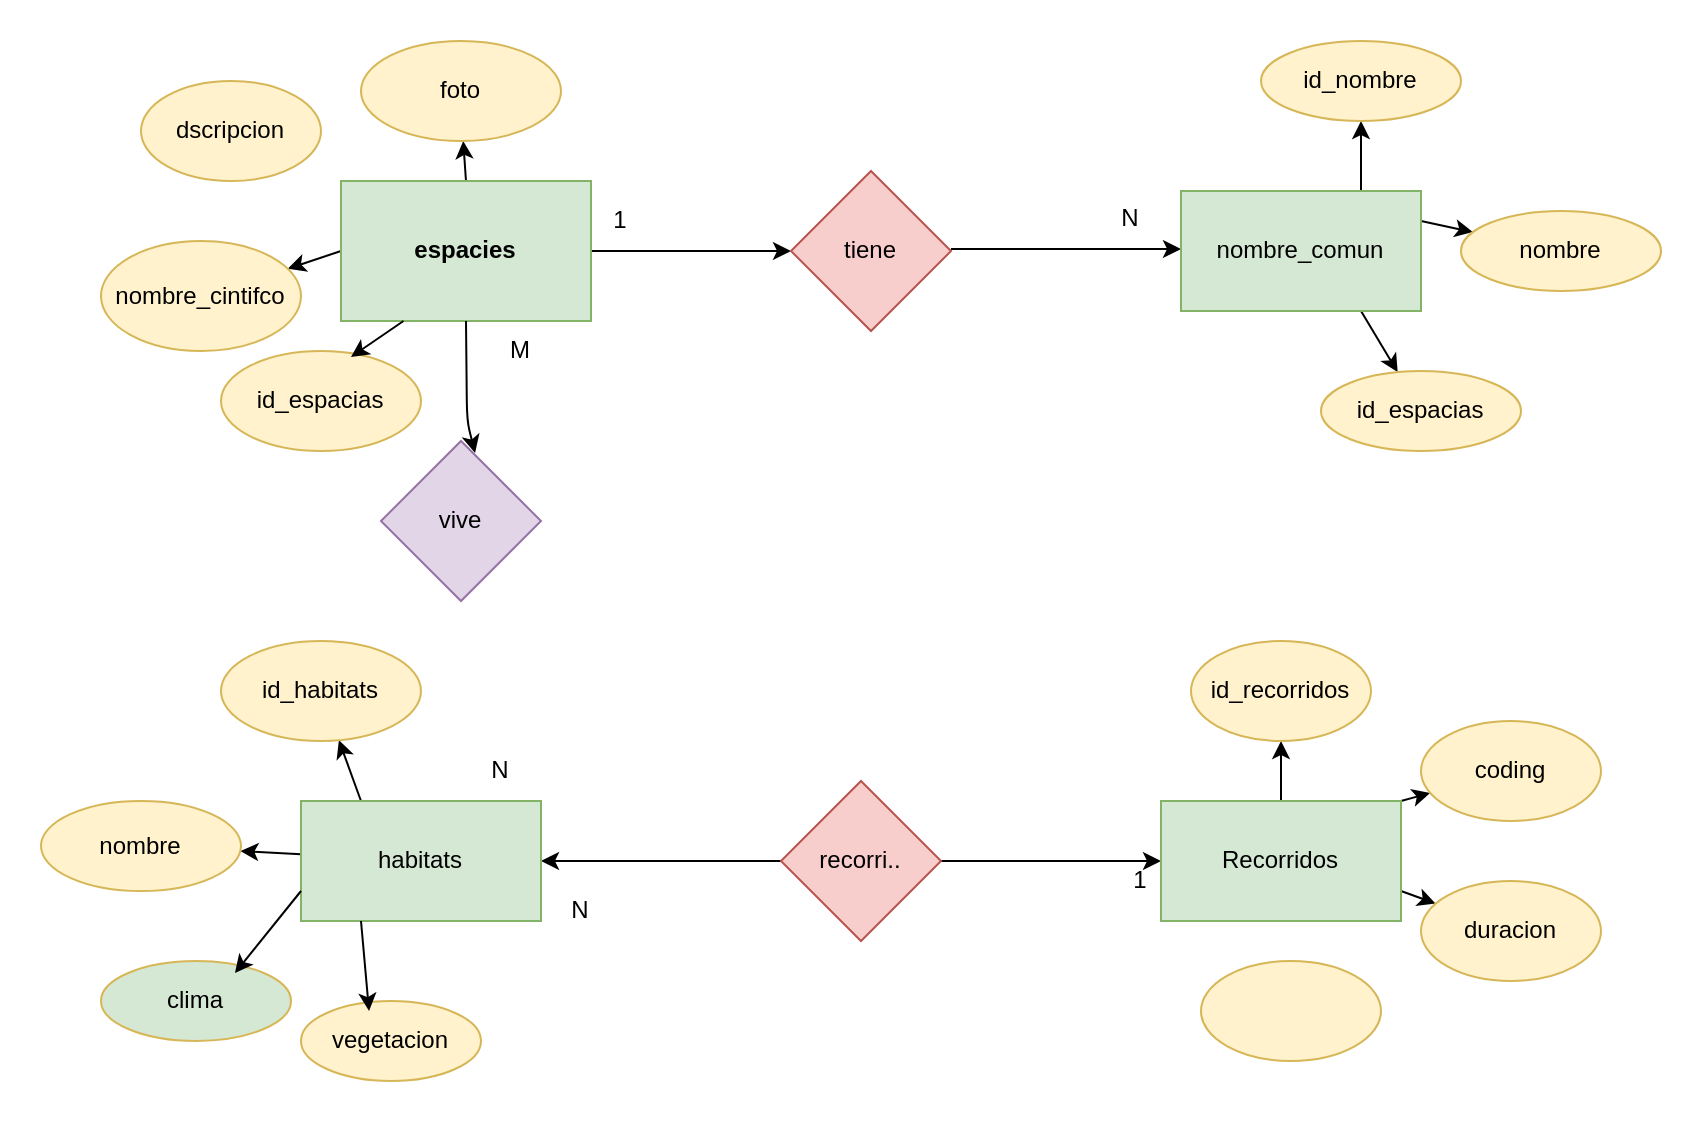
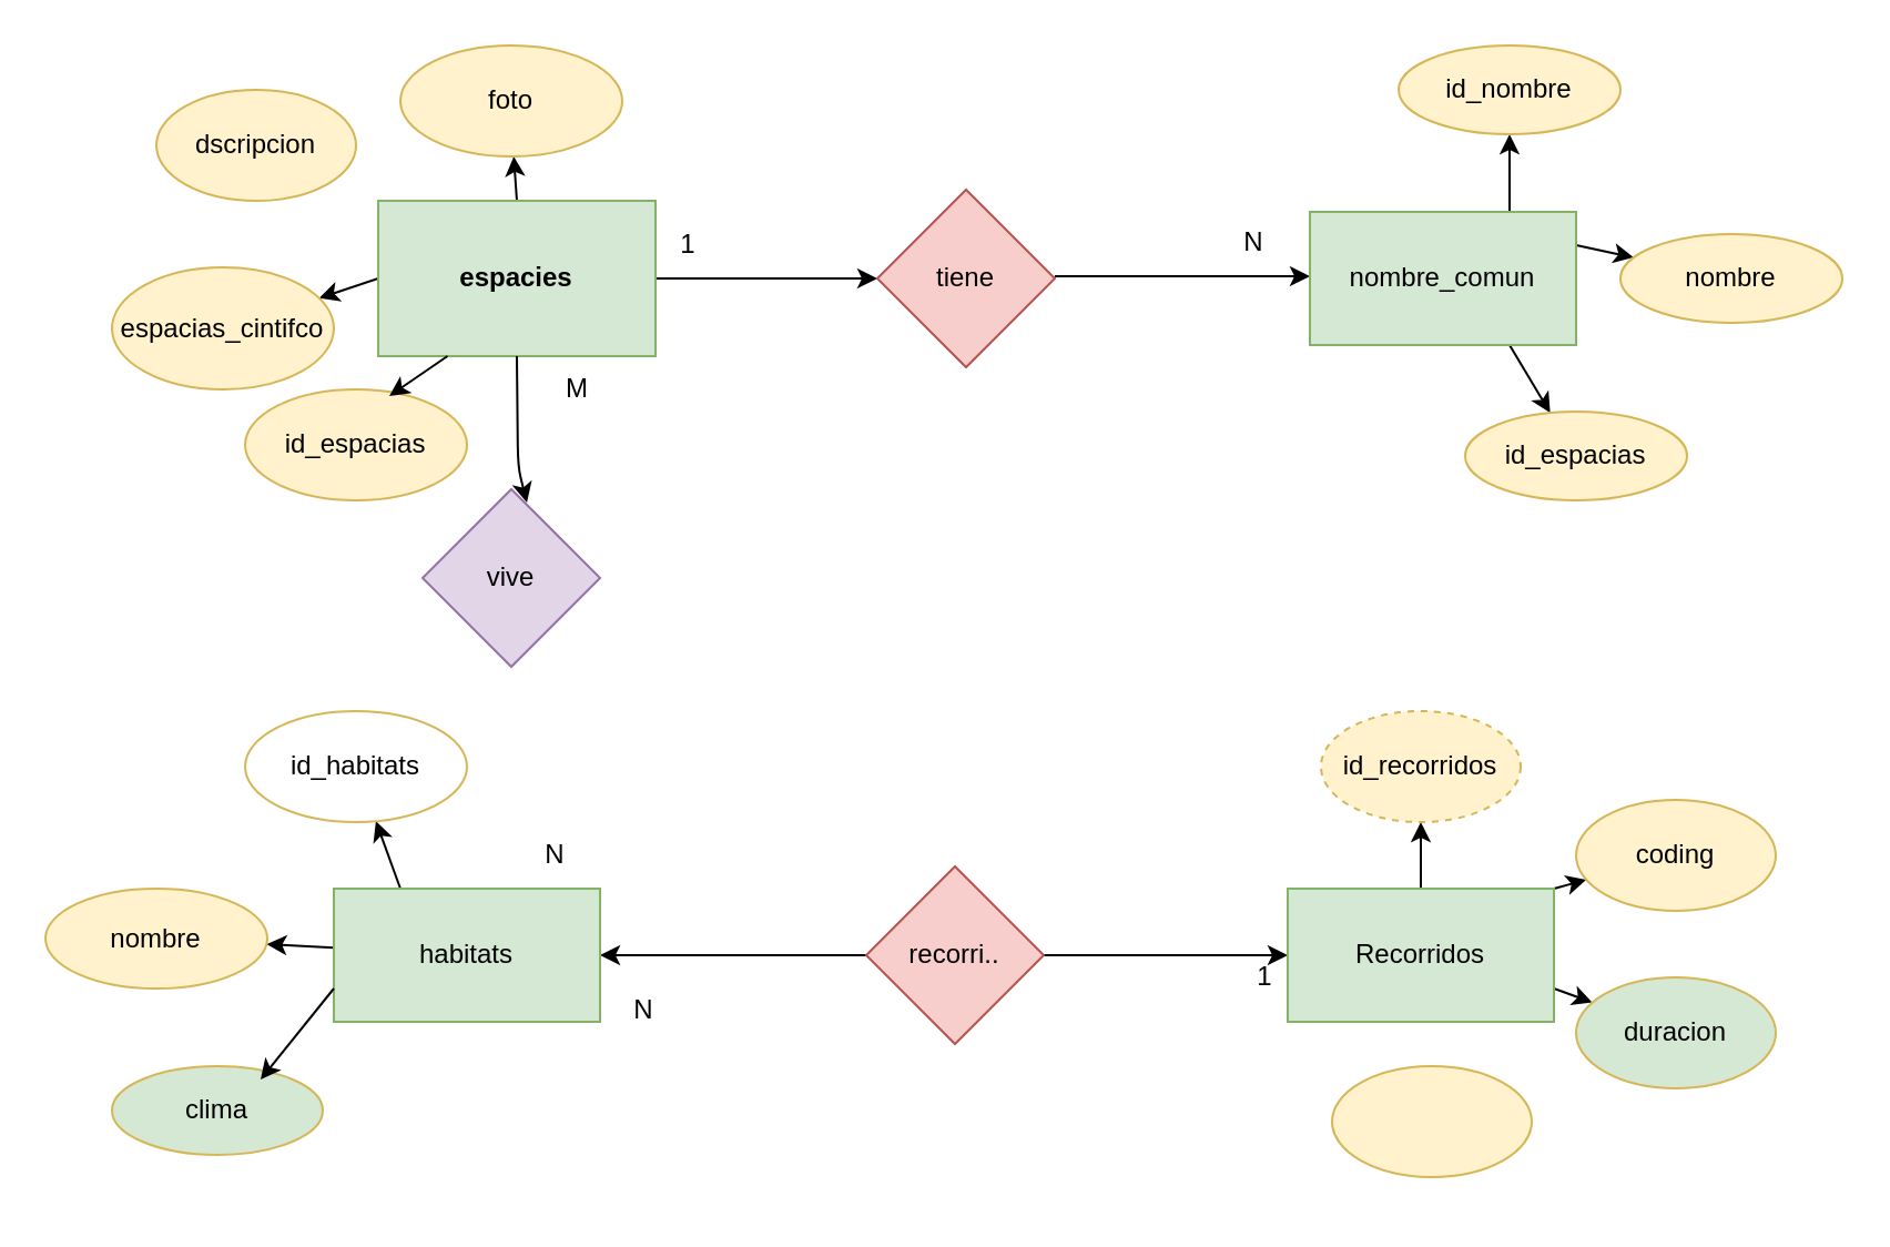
- <mxCell id="7" value="nombre_cintifco" style="ellipse;whiteSpace=wrap;html=1;fillColor=#fff2cc;strokeColor=#d6b656;" vertex="1" parent="1"><mxGeometry x="50" y="120" width="100" height="55" as="geometry" /></mxCell>
+ <mxCell id="7" value="espacias_cintifco" style="ellipse;whiteSpace=wrap;html=1;fillColor=#fff2cc;strokeColor=#d6b656;" vertex="1" parent="1"><mxGeometry x="50" y="120" width="100" height="55" as="geometry" /></mxCell>
- <mxCell id="26" value="id_habitats" style="ellipse;whiteSpace=wrap;html=1;fillColor=#fff2cc;strokeColor=#d6b656;" vertex="1" parent="1"><mxGeometry x="110" y="320" width="100" height="50" as="geometry" /></mxCell>
+ <mxCell id="26" value="id_habitats" style="ellipse;whiteSpace=wrap;html=1;fillColor=#ffffff;strokeColor=#d6b656;" vertex="1" parent="1"><mxGeometry x="110" y="320" width="100" height="50" as="geometry" /></mxCell>
- <mxCell id="36" value="id_recorridos" style="ellipse;whiteSpace=wrap;html=1;fillColor=#fff2cc;strokeColor=#d6b656;" vertex="1" parent="1"><mxGeometry x="595" y="320" width="90" height="50" as="geometry" /></mxCell>
+ <mxCell id="36" value="id_recorridos" style="ellipse;whiteSpace=wrap;html=1;fillColor=#fff2cc;strokeColor=#d6b656;dashed=1;" vertex="1" parent="1"><mxGeometry x="595" y="320" width="90" height="50" as="geometry" /></mxCell>
- <mxCell id="38" value="duracion" style="ellipse;whiteSpace=wrap;html=1;fillColor=#fff2cc;strokeColor=#d6b656;" vertex="1" parent="1"><mxGeometry x="710" y="440" width="90" height="50" as="geometry" /></mxCell>
+ <mxCell id="38" value="duracion" style="ellipse;whiteSpace=wrap;html=1;fillColor=#d5e8d4;strokeColor=#d6b656;" vertex="1" parent="1"><mxGeometry x="710" y="440" width="90" height="50" as="geometry" /></mxCell>
- <mxCell id="31" style="edgeStyle=none;html=1;exitX=0.25;exitY=1;exitDx=0;exitDy=0;entryX=0.378;entryY=0.125;entryDx=0;entryDy=0;entryPerimeter=0;" edge="1" parent="1" source="25" target="29"><mxGeometry relative="1" as="geometry" /></mxCell>
- <mxCell id="29" value="vegetacion" style="ellipse;whiteSpace=wrap;html=1;fillColor=#fff2cc;strokeColor=#d6b656;" vertex="1" parent="1"><mxGeometry x="150" y="500" width="90" height="40" as="geometry" /></mxCell>
